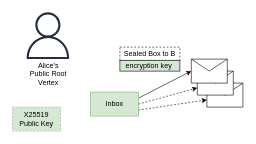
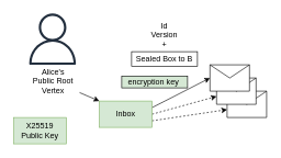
+ <mxCell id="13" value="Id&lt;br&gt;Version&lt;br&gt;+" style="text;html=1;strokeColor=none;fillColor=none;align=center;verticalAlign=middle;whiteSpace=wrap;rounded=0;" parent="1" vertex="1"><mxGeometry x="199" y="28" width="100" height="50" as="geometry" /></mxCell>
- <mxCell id="11" value="Sealed Box to B" style="rounded=0;whiteSpace=wrap;html=1;dashed=1;" parent="1" vertex="1"><mxGeometry x="199" y="78" width="100" height="22" as="geometry" /></mxCell>
+ <mxCell id="11" value="Sealed Box to B" style="rounded=0;whiteSpace=wrap;html=1;" parent="1" vertex="1"><mxGeometry x="199" y="78" width="100" height="22" as="geometry" /></mxCell>
- <mxCell id="12" value="encryption key&amp;nbsp;" style="rounded=0;whiteSpace=wrap;html=1;fillColor=#d5e8d4;" parent="1" vertex="1"><mxGeometry x="199" y="100" width="100" height="18" as="geometry" /></mxCell>
+ <mxCell id="12" value="encryption key&amp;nbsp;" style="rounded=0;whiteSpace=wrap;html=1;fillColor=#d5e8d4;" parent="1" vertex="1"><mxGeometry x="184" y="115" width="100" height="18" as="geometry" /></mxCell>
+ <mxCell id="5" style="edgeStyle=none;rounded=0;orthogonalLoop=1;jettySize=auto;html=1;entryX=0;entryY=0;entryDx=0;entryDy=0;" parent="1" source="6" target="14" edge="1"><mxGeometry relative="1" as="geometry"><mxPoint x="151.8" y="147.86" as="targetPoint" /></mxGeometry></mxCell>
- <mxCell id="15" value="X25519&lt;br&gt;Public Key" style="rounded=0;whiteSpace=wrap;html=1;fillColor=#d5e8d4;strokeColor=#82b366;dashed=1;" vertex="1" parent="1"><mxGeometry x="20" y="178" width="80" height="40" as="geometry" /></mxCell>
+ <mxCell id="15" value="X25519&lt;br&gt;Public Key" style="rounded=0;whiteSpace=wrap;html=1;fillColor=#d5e8d4;strokeColor=#82b366;" vertex="1" parent="1"><mxGeometry x="20" y="178" width="80" height="40" as="geometry" /></mxCell>
